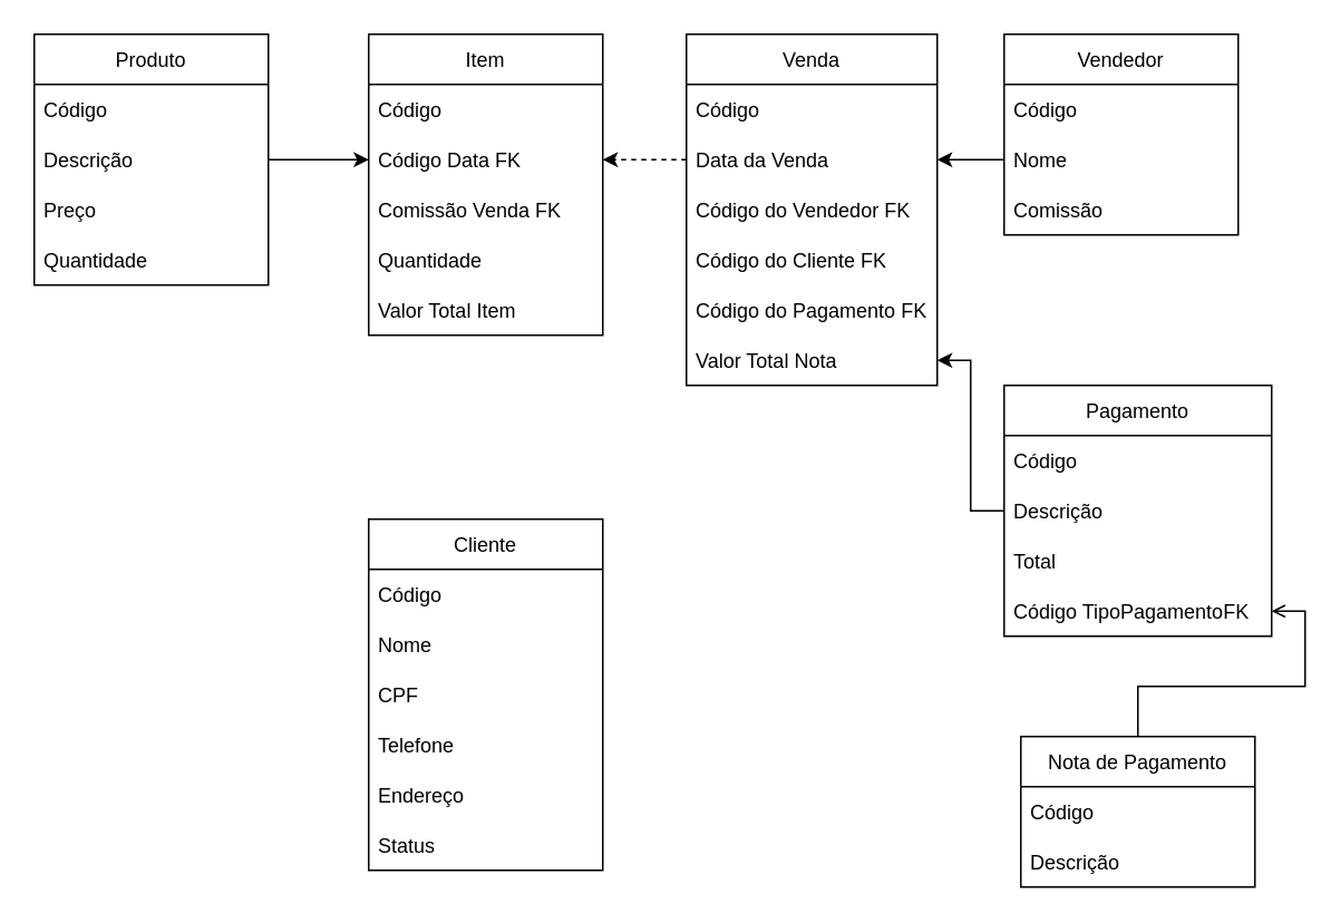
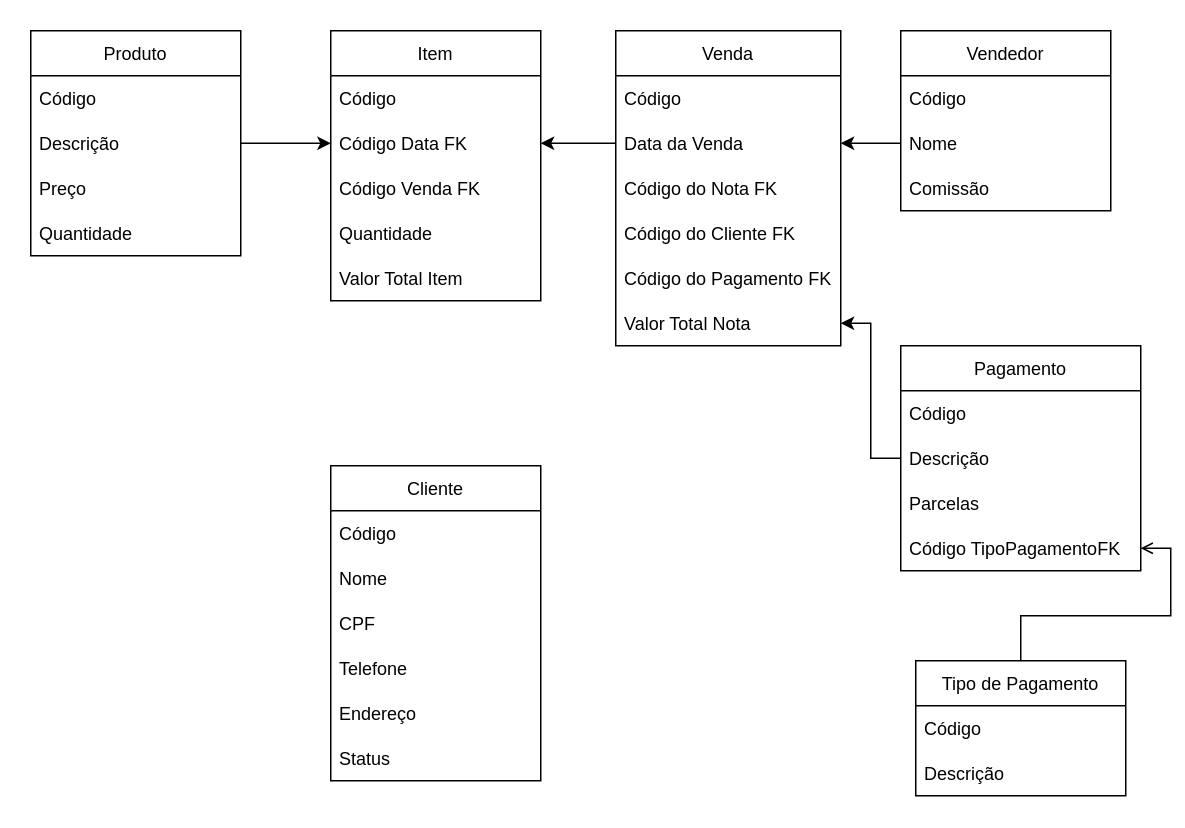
- <mxCell id="32" style="edgeStyle=orthogonalEdgeStyle;rounded=0;orthogonalLoop=1;jettySize=auto;html=1;exitX=0;exitY=0.5;exitDx=0;exitDy=0;entryX=1;entryY=0.5;entryDx=0;entryDy=0;dashed=1;" edge="1" parent="1" source="16" target="23"><mxGeometry relative="1" as="geometry" /></mxCell>
+ <mxCell id="32" style="edgeStyle=orthogonalEdgeStyle;rounded=0;orthogonalLoop=1;jettySize=auto;html=1;exitX=0;exitY=0.5;exitDx=0;exitDy=0;entryX=1;entryY=0.5;entryDx=0;entryDy=0;" edge="1" parent="1" source="16" target="23"><mxGeometry relative="1" as="geometry" /></mxCell>
- <mxCell id="24" value="Comissão Venda FK" style="text;strokeColor=none;fillColor=none;align=left;verticalAlign=middle;spacingLeft=4;spacingRight=4;overflow=hidden;points=[[0,0.5],[1,0.5]];portConstraint=eastwest;rotatable=0;" vertex="1" parent="21"><mxGeometry y="90" width="140" height="30" as="geometry" /></mxCell>
+ <mxCell id="24" value="Código Venda FK" style="text;strokeColor=none;fillColor=none;align=left;verticalAlign=middle;spacingLeft=4;spacingRight=4;overflow=hidden;points=[[0,0.5],[1,0.5]];portConstraint=eastwest;rotatable=0;" vertex="1" parent="21"><mxGeometry y="90" width="140" height="30" as="geometry" /></mxCell>
- <mxCell id="17" value="Código do Vendedor FK" style="text;strokeColor=none;fillColor=none;align=left;verticalAlign=middle;spacingLeft=4;spacingRight=4;overflow=hidden;points=[[0,0.5],[1,0.5]];portConstraint=eastwest;rotatable=0;" vertex="1" parent="14"><mxGeometry y="90" width="150" height="30" as="geometry" /></mxCell>
+ <mxCell id="17" value="Código do Nota FK" style="text;strokeColor=none;fillColor=none;align=left;verticalAlign=middle;spacingLeft=4;spacingRight=4;overflow=hidden;points=[[0,0.5],[1,0.5]];portConstraint=eastwest;rotatable=0;" vertex="1" parent="14"><mxGeometry y="90" width="150" height="30" as="geometry" /></mxCell>
- <mxCell id="37" value="Total" style="text;strokeColor=none;fillColor=none;align=left;verticalAlign=middle;spacingLeft=4;spacingRight=4;overflow=hidden;points=[[0,0.5],[1,0.5]];portConstraint=eastwest;rotatable=0;" vertex="1" parent="34"><mxGeometry y="90" width="160" height="30" as="geometry" /></mxCell>
+ <mxCell id="37" value="Parcelas" style="text;strokeColor=none;fillColor=none;align=left;verticalAlign=middle;spacingLeft=4;spacingRight=4;overflow=hidden;points=[[0,0.5],[1,0.5]];portConstraint=eastwest;rotatable=0;" vertex="1" parent="34"><mxGeometry y="90" width="160" height="30" as="geometry" /></mxCell>
- <mxCell id="40" value="Nota de Pagamento" style="swimlane;fontStyle=0;childLayout=stackLayout;horizontal=1;startSize=30;horizontalStack=0;resizeParent=1;resizeParentMax=0;resizeLast=0;collapsible=1;marginBottom=0;" vertex="1" parent="1"><mxGeometry x="610" y="440" width="140" height="90" as="geometry" /></mxCell>
+ <mxCell id="40" value="Tipo de Pagamento" style="swimlane;fontStyle=0;childLayout=stackLayout;horizontal=1;startSize=30;horizontalStack=0;resizeParent=1;resizeParentMax=0;resizeLast=0;collapsible=1;marginBottom=0;" vertex="1" parent="1"><mxGeometry x="610" y="440" width="140" height="90" as="geometry" /></mxCell>
